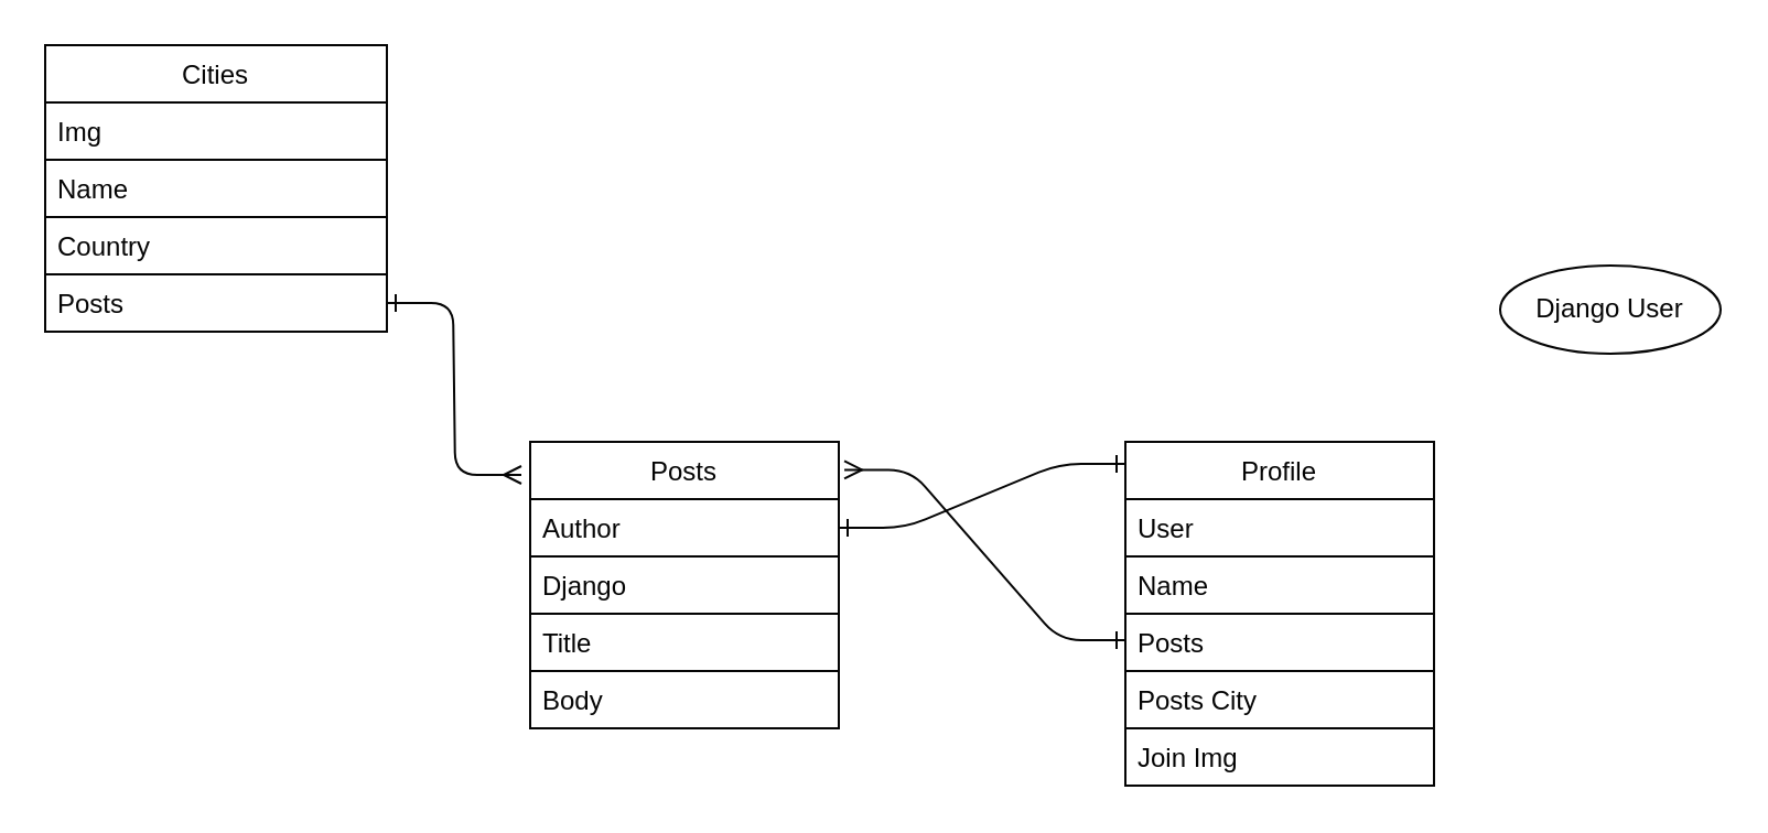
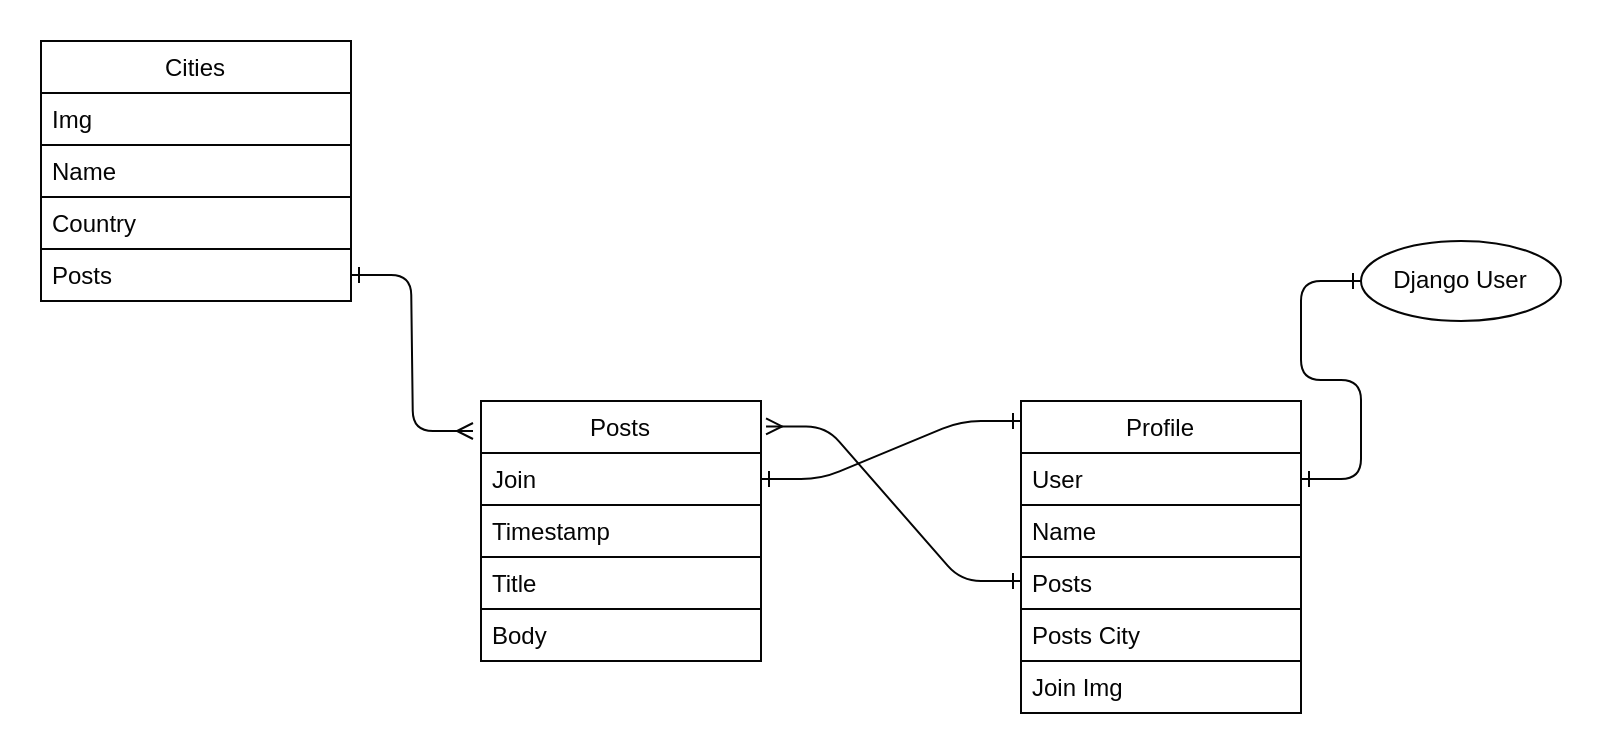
+ <mxCell id="15" value="" style="edgeStyle=entityRelationEdgeStyle;fontSize=12;html=1;endArrow=ERone;startArrow=ERone;entryX=0;entryY=0.5;entryDx=0;entryDy=0;exitX=1;exitY=0.5;exitDx=0;exitDy=0;endFill=0;startFill=0;strokeColor=#050505;fontColor=#050505;" edge="1" parent="2" source="17" target="4"><mxGeometry width="100" height="100" relative="1" as="geometry"><mxPoint x="630" y="240" as="sourcePoint" /><mxPoint x="730" y="140" as="targetPoint" /></mxGeometry></mxCell>
- <mxCell id="11" value="Author" style="text;align=left;verticalAlign=top;spacingLeft=4;spacingRight=4;overflow=hidden;rotatable=0;points=[[0,0.5],[1,0.5]];portConstraint=eastwest;strokeColor=#050505;fontColor=#050505;" vertex="1" parent="10"><mxGeometry y="26" width="140" height="26" as="geometry" /></mxCell>
+ <mxCell id="11" value="Join" style="text;align=left;verticalAlign=top;spacingLeft=4;spacingRight=4;overflow=hidden;rotatable=0;points=[[0,0.5],[1,0.5]];portConstraint=eastwest;strokeColor=#050505;fontColor=#050505;" vertex="1" parent="10"><mxGeometry y="26" width="140" height="26" as="geometry" /></mxCell>
- <mxCell id="12" value="Django" style="text;align=left;verticalAlign=top;spacingLeft=4;spacingRight=4;overflow=hidden;rotatable=0;points=[[0,0.5],[1,0.5]];portConstraint=eastwest;strokeColor=#050505;fontColor=#050505;" vertex="1" parent="10"><mxGeometry y="52" width="140" height="26" as="geometry" /></mxCell>
+ <mxCell id="12" value="Timestamp" style="text;align=left;verticalAlign=top;spacingLeft=4;spacingRight=4;overflow=hidden;rotatable=0;points=[[0,0.5],[1,0.5]];portConstraint=eastwest;strokeColor=#050505;fontColor=#050505;" vertex="1" parent="10"><mxGeometry y="52" width="140" height="26" as="geometry" /></mxCell>
